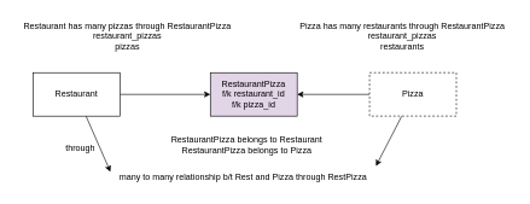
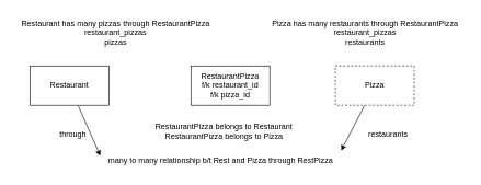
- <mxCell id="2" value="" style="edgeStyle=none;html=1;" edge="1" parent="1" source="4" target="5"><mxGeometry relative="1" as="geometry" /></mxCell>
- <mxCell id="5" value="RestaurantPizza&lt;br&gt;f/k restaurant_id&lt;br&gt;f/k pizza_id" style="whiteSpace=wrap;html=1;fillColor=#e1d5e7;" vertex="1" parent="1"><mxGeometry x="290" y="100" width="120" height="60" as="geometry" /></mxCell>
+ <mxCell id="5" value="RestaurantPizza&lt;br&gt;f/k restaurant_id&lt;br&gt;f/k pizza_id" style="whiteSpace=wrap;html=1;" vertex="1" parent="1"><mxGeometry x="290" y="100" width="120" height="60" as="geometry" /></mxCell>
- <mxCell id="6" value="" style="edgeStyle=none;html=1;" edge="1" parent="1" source="8" target="5"><mxGeometry relative="1" as="geometry" /></mxCell>
+ <mxCell id="13" value="restaurants" style="text;html=1;align=center;verticalAlign=middle;resizable=0;points=[];autosize=1;strokeColor=none;fillColor=none;" vertex="1" parent="1"><mxGeometry x="550" y="190" width="80" height="30" as="geometry" /></mxCell>
